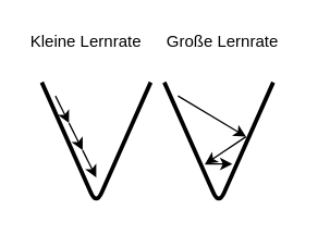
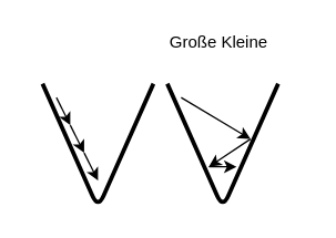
- <mxCell id="4" value="Kleine Lernrate" style="text;html=1;resizable=0;points=[];autosize=1;align=left;verticalAlign=top;spacingTop=-4;" vertex="1" parent="1"><mxGeometry x="20" y="20" width="100" height="20" as="geometry" /></mxCell>
- <mxCell id="5" value="Große Lernrate" style="text;html=1;resizable=0;points=[];autosize=1;align=left;verticalAlign=top;spacingTop=-4;" vertex="1" parent="1"><mxGeometry x="120" y="20" width="100" height="20" as="geometry" /></mxCell>
+ <mxCell id="5" value="Große Kleine" style="text;html=1;resizable=0;points=[];autosize=1;align=left;verticalAlign=top;spacingTop=-4;" vertex="1" parent="1"><mxGeometry x="120" y="20" width="100" height="20" as="geometry" /></mxCell>
